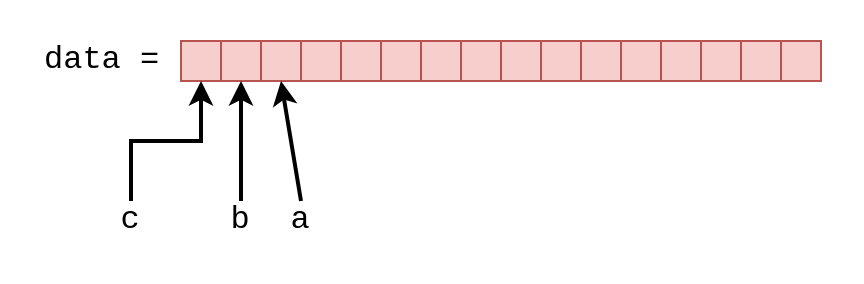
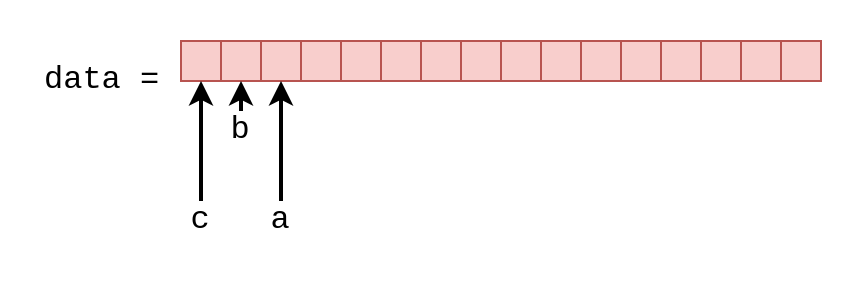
- <mxCell id="18" value="&lt;font face=&quot;Courier New&quot; style=&quot;font-size: 16px&quot;&gt;data =&lt;/font&gt;" style="text;html=1;strokeColor=none;fillColor=none;align=left;verticalAlign=middle;whiteSpace=wrap;rounded=0;" vertex="1" parent="1"><mxGeometry x="20" y="20" width="60" height="20" as="geometry" /></mxCell>
+ <mxCell id="18" value="&lt;font face=&quot;Courier New&quot; style=&quot;font-size: 16px&quot;&gt;data =&lt;/font&gt;" style="text;html=1;strokeColor=none;fillColor=none;align=left;verticalAlign=middle;whiteSpace=wrap;rounded=0;" vertex="1" parent="1"><mxGeometry x="20" y="30" width="60" height="20" as="geometry" /></mxCell>
- <mxCell id="20" value="&lt;font face=&quot;Courier New&quot; style=&quot;font-size: 16px&quot;&gt;c&lt;/font&gt;" style="text;html=1;strokeColor=none;fillColor=none;align=center;verticalAlign=middle;whiteSpace=wrap;rounded=0;" vertex="1" parent="1"><mxGeometry x="55" y="100" width="20" height="20" as="geometry" /></mxCell>
+ <mxCell id="20" value="&lt;font face=&quot;Courier New&quot; style=&quot;font-size: 16px&quot;&gt;c&lt;/font&gt;" style="text;html=1;strokeColor=none;fillColor=none;align=center;verticalAlign=middle;whiteSpace=wrap;rounded=0;" vertex="1" parent="1"><mxGeometry x="90" y="100" width="20" height="20" as="geometry" /></mxCell>
- <mxCell id="23" value="&lt;font face=&quot;Courier New&quot; style=&quot;font-size: 16px&quot;&gt;b&lt;/font&gt;" style="text;html=1;strokeColor=none;fillColor=none;align=center;verticalAlign=middle;whiteSpace=wrap;rounded=0;" vertex="1" parent="1"><mxGeometry x="110" y="100" width="20" height="20" as="geometry" /></mxCell>
+ <mxCell id="23" value="&lt;font face=&quot;Courier New&quot; style=&quot;font-size: 16px&quot;&gt;b&lt;/font&gt;" style="text;html=1;strokeColor=none;fillColor=none;align=center;verticalAlign=middle;whiteSpace=wrap;rounded=0;" vertex="1" parent="1"><mxGeometry x="110" y="55" width="20" height="20" as="geometry" /></mxCell>
- <mxCell id="21" value="&lt;font face=&quot;Courier New&quot; style=&quot;font-size: 16px&quot;&gt;a&lt;/font&gt;" style="text;html=1;strokeColor=none;fillColor=none;align=center;verticalAlign=middle;whiteSpace=wrap;rounded=0;" vertex="1" parent="1"><mxGeometry x="140" y="100" width="20" height="20" as="geometry" /></mxCell>
+ <mxCell id="21" value="&lt;font face=&quot;Courier New&quot; style=&quot;font-size: 16px&quot;&gt;a&lt;/font&gt;" style="text;html=1;strokeColor=none;fillColor=none;align=center;verticalAlign=middle;whiteSpace=wrap;rounded=0;" vertex="1" parent="1"><mxGeometry x="130" y="100" width="20" height="20" as="geometry" /></mxCell>
